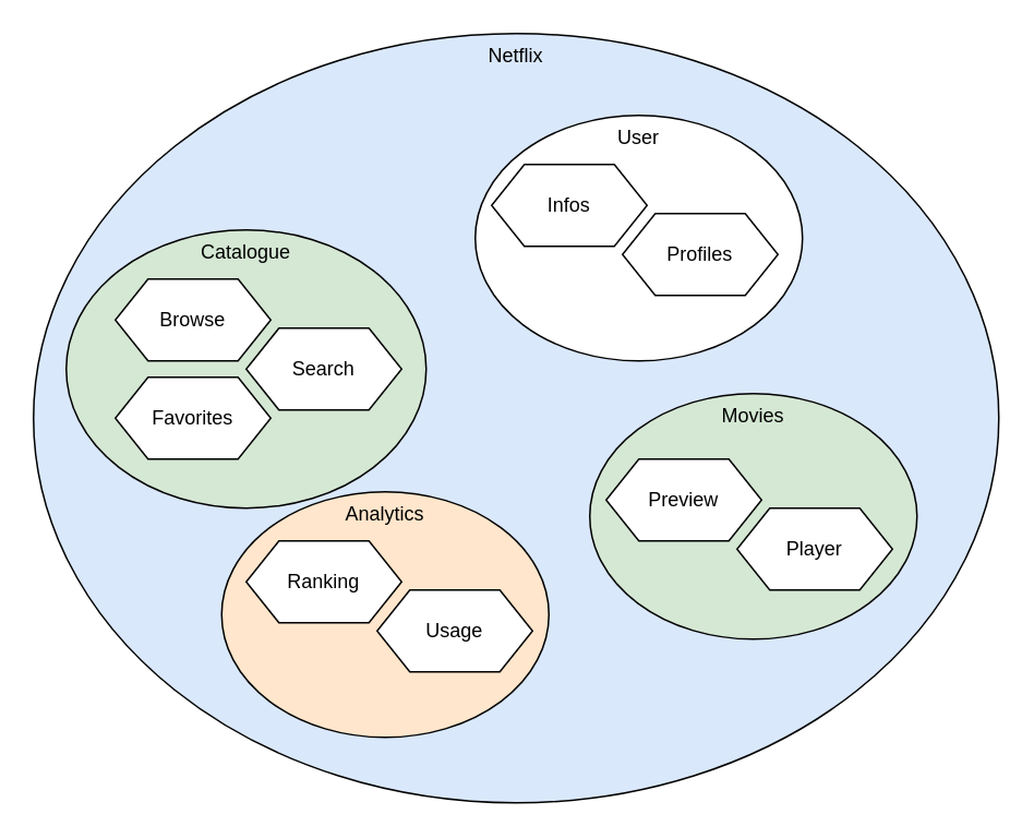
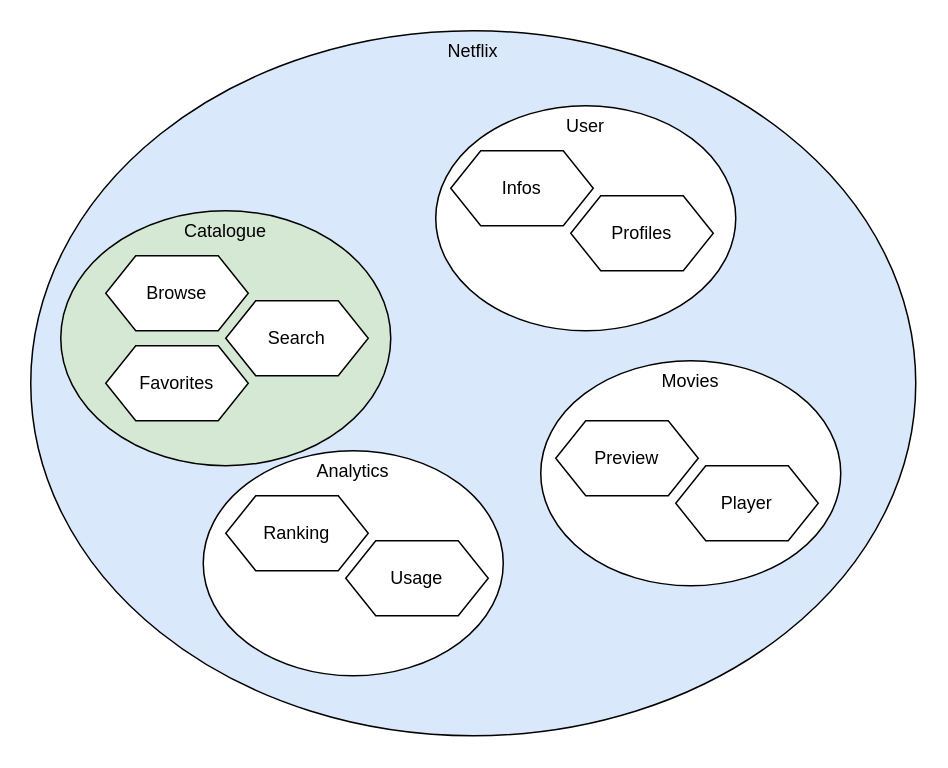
- <mxCell id="5" value="Movies" style="ellipse;whiteSpace=wrap;html=1;verticalAlign=top;fillColor=#d5e8d4;" vertex="1" parent="1"><mxGeometry x="360" y="240" width="200" height="150" as="geometry" /></mxCell>
+ <mxCell id="5" value="Movies" style="ellipse;whiteSpace=wrap;html=1;verticalAlign=top;" vertex="1" parent="1"><mxGeometry x="360" y="240" width="200" height="150" as="geometry" /></mxCell>
- <mxCell id="6" value="Analytics" style="ellipse;whiteSpace=wrap;html=1;verticalAlign=top;fillColor=#ffe6cc;" vertex="1" parent="1"><mxGeometry x="135" y="300" width="200" height="150" as="geometry" /></mxCell>
+ <mxCell id="6" value="Analytics" style="ellipse;whiteSpace=wrap;html=1;verticalAlign=top;" vertex="1" parent="1"><mxGeometry x="135" y="300" width="200" height="150" as="geometry" /></mxCell>
